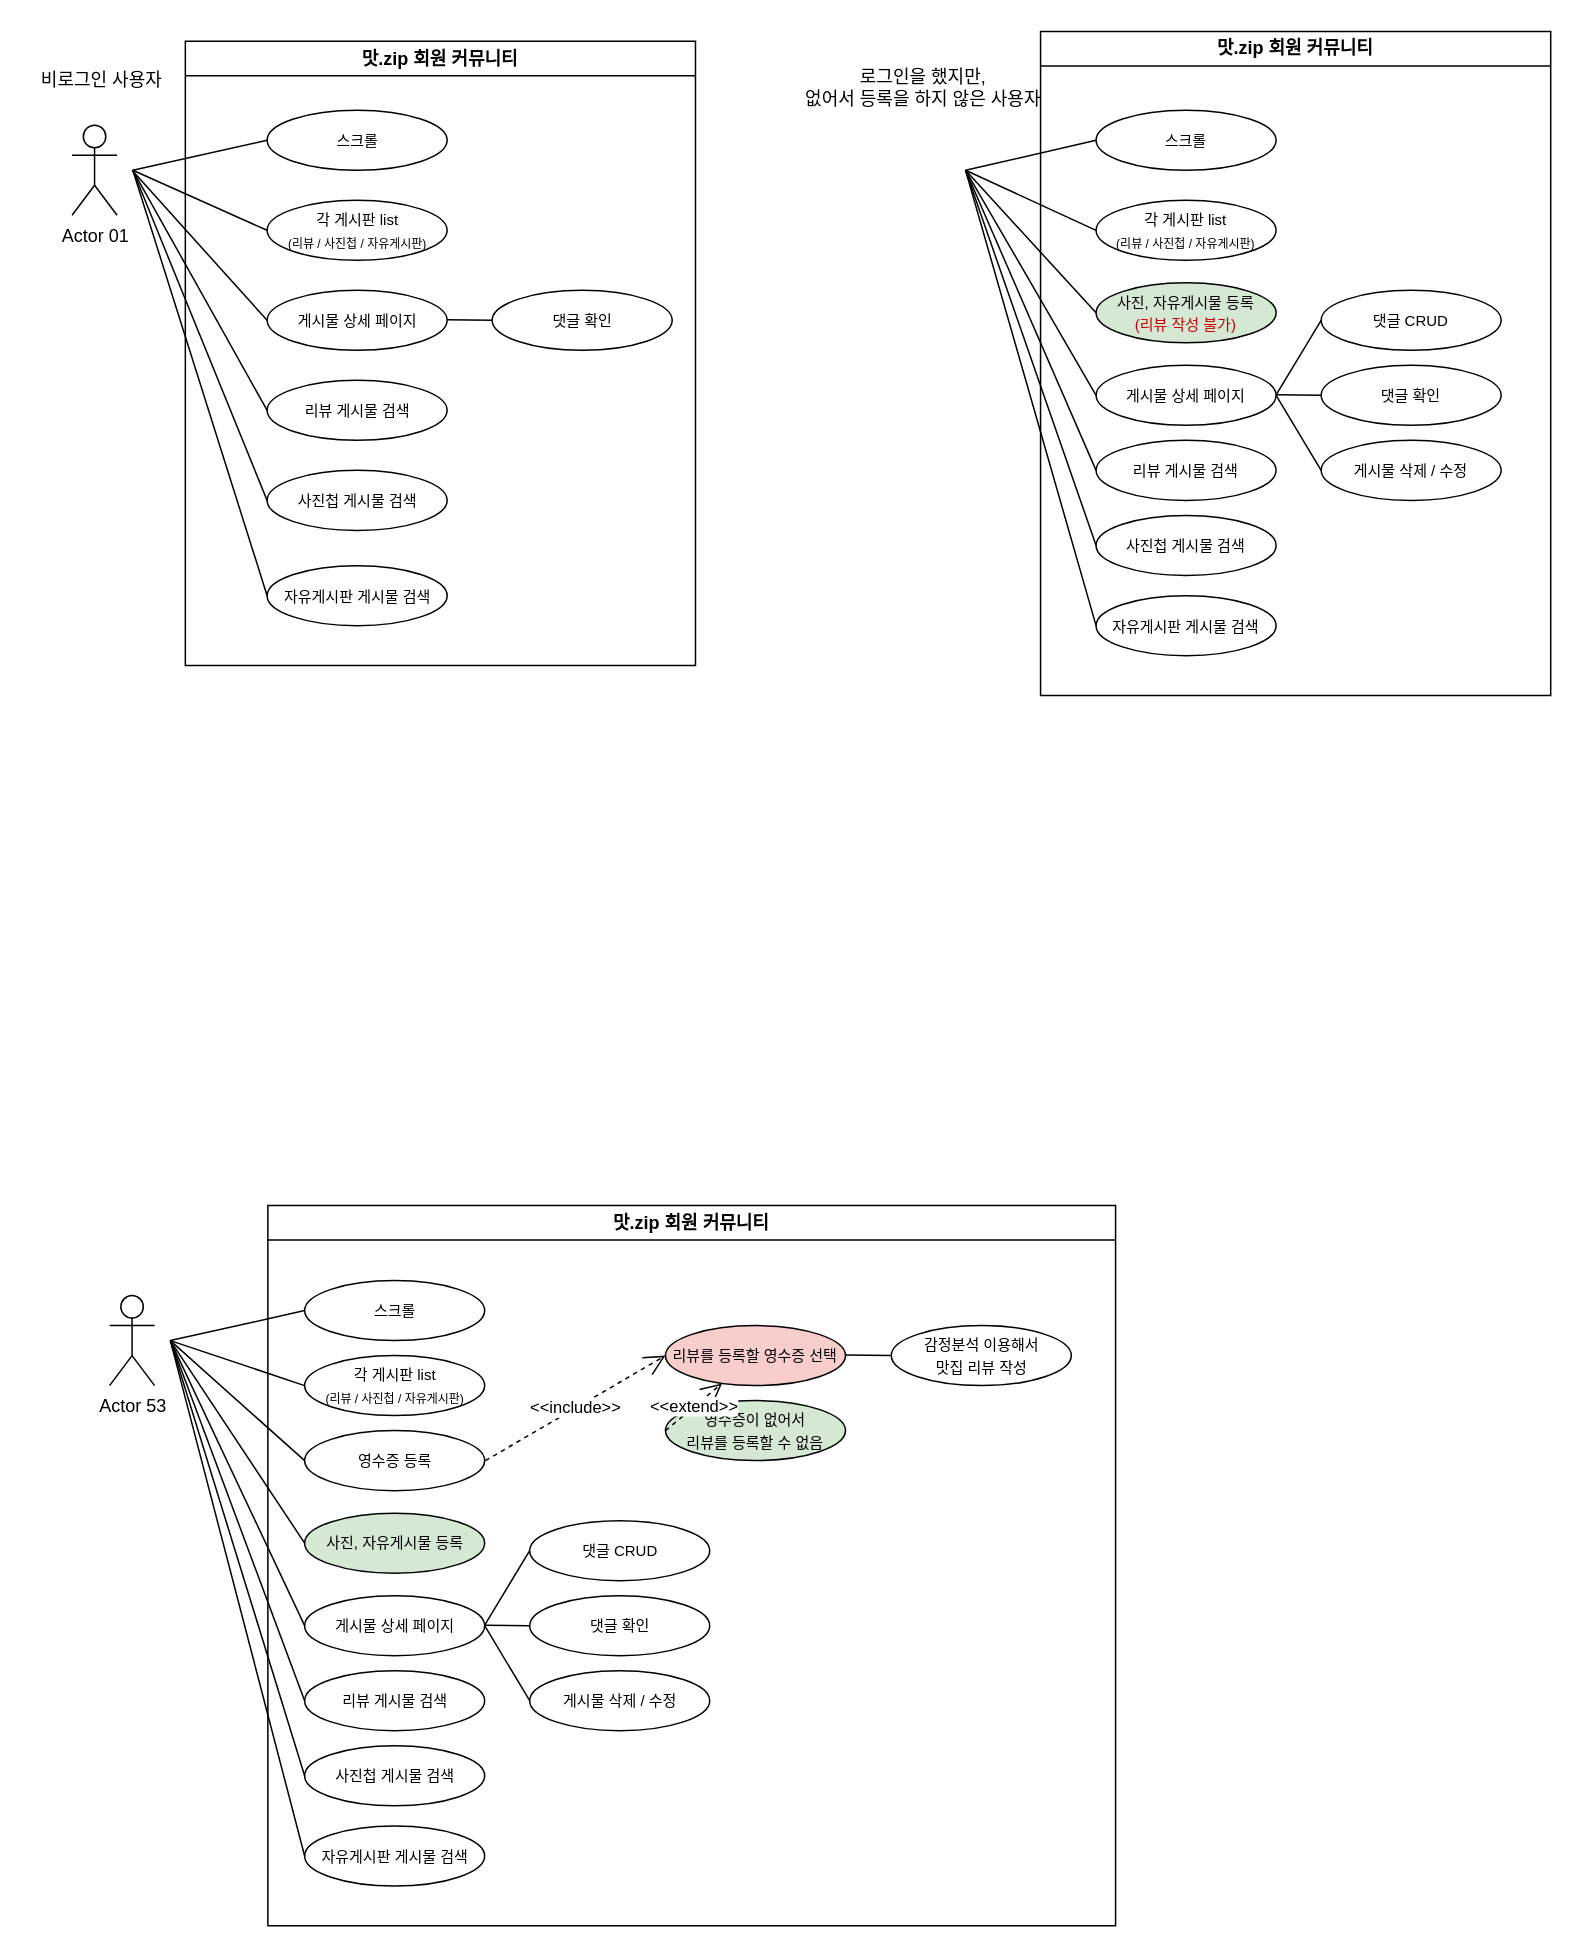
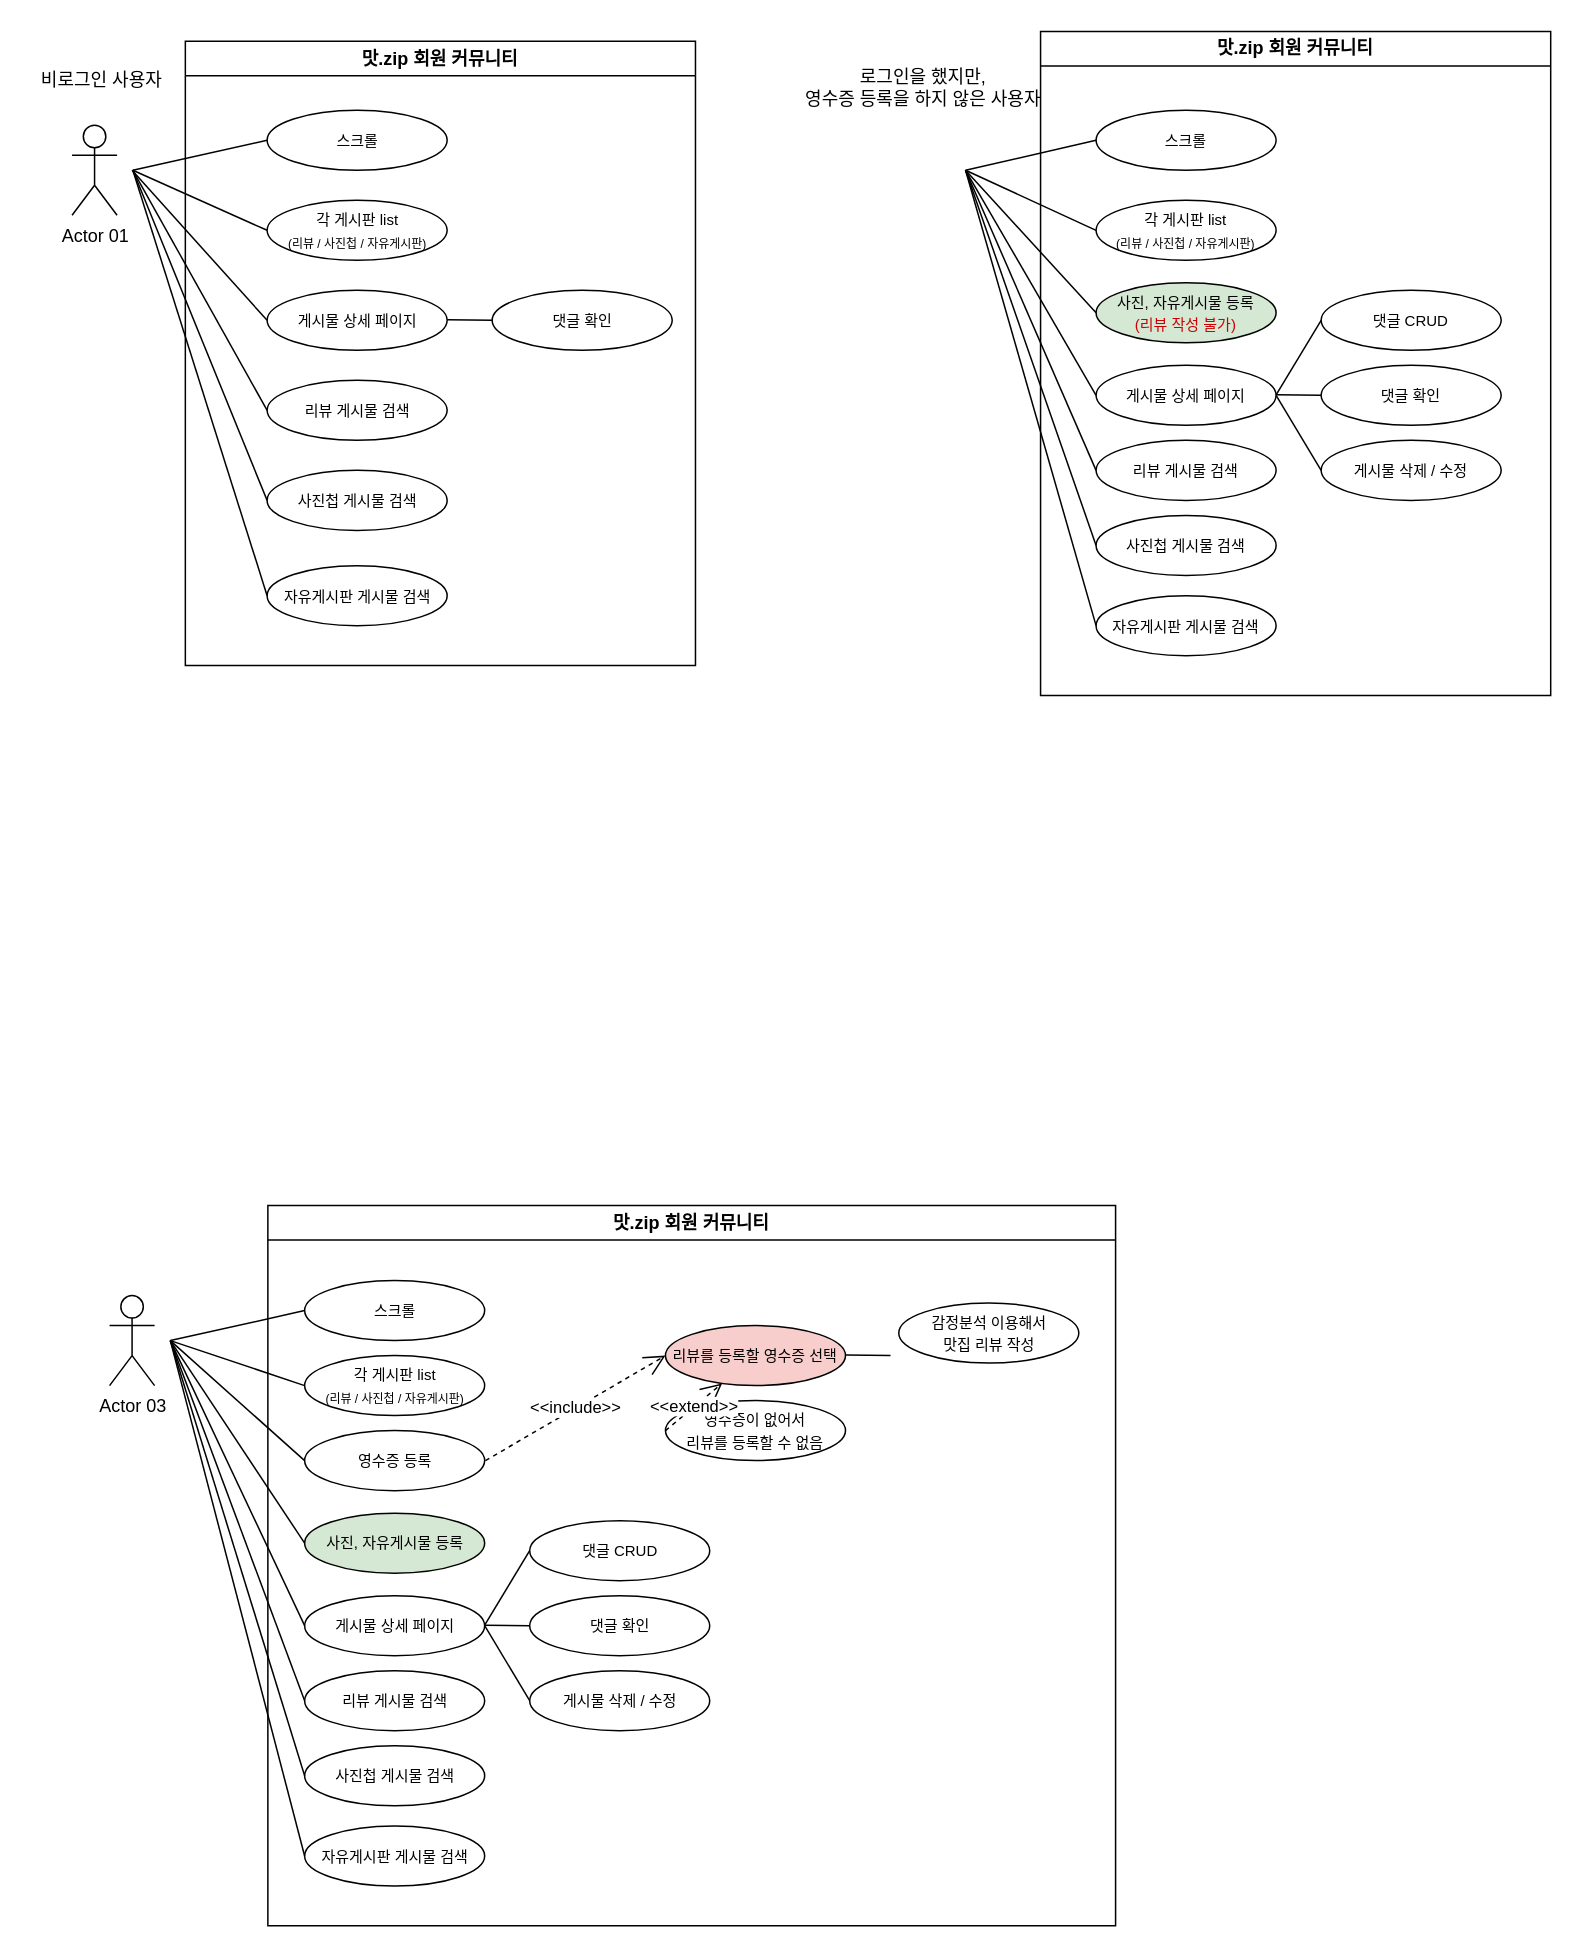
- <mxCell id="18" value="로그인을 했지만,&lt;br&gt;없어서 등록을 하지 않은 사용자" style="text;html=1;strokeColor=none;fillColor=none;align=center;verticalAlign=middle;whiteSpace=wrap;rounded=0;" parent="1" vertex="1"><mxGeometry x="530" y="43" width="170" height="30" as="geometry" /></mxCell>
+ <mxCell id="18" value="로그인을 했지만,&lt;br&gt;영수증 등록을 하지 않은 사용자" style="text;html=1;strokeColor=none;fillColor=none;align=center;verticalAlign=middle;whiteSpace=wrap;rounded=0;" parent="1" vertex="1"><mxGeometry x="530" y="43" width="170" height="30" as="geometry" /></mxCell>
- <mxCell id="68" value="&lt;font style=&quot;font-size: 10px;&quot;&gt;&lt;font style=&quot;font-size: 10px;&quot;&gt;감정분석 이용해서&lt;br&gt;&lt;/font&gt;맛집 리뷰 작성&lt;br&gt;&lt;/font&gt;" style="ellipse;whiteSpace=wrap;html=1;" parent="64" vertex="1"><mxGeometry x="415.5" y="80" width="120" height="40" as="geometry" /></mxCell>
+ <mxCell id="68" value="&lt;font style=&quot;font-size: 10px;&quot;&gt;&lt;font style=&quot;font-size: 10px;&quot;&gt;감정분석 이용해서&lt;br&gt;&lt;/font&gt;맛집 리뷰 작성&lt;br&gt;&lt;/font&gt;" style="ellipse;whiteSpace=wrap;html=1;" parent="64" vertex="1"><mxGeometry x="420.5" y="65" width="120" height="40" as="geometry" /></mxCell>
- <mxCell id="39" value="Actor 53" style="shape=umlActor;verticalLabelPosition=bottom;verticalAlign=top;html=1;" parent="1" vertex="1"><mxGeometry x="72.5" y="863" width="30" height="60" as="geometry" /></mxCell>
+ <mxCell id="39" value="Actor 03" style="shape=umlActor;verticalLabelPosition=bottom;verticalAlign=top;html=1;" parent="1" vertex="1"><mxGeometry x="72.5" y="863" width="30" height="60" as="geometry" /></mxCell>
- <mxCell id="69" value="&lt;font style=&quot;font-size: 10px;&quot;&gt;&lt;font style=&quot;font-size: 10px;&quot;&gt;영수증이 없어서&lt;br&gt;&lt;/font&gt;리뷰를 등록할 수 없음&lt;br&gt;&lt;/font&gt;" style="ellipse;whiteSpace=wrap;html=1;fillColor=#d5e8d4;" vertex="1" parent="64"><mxGeometry x="265" y="130" width="120" height="40" as="geometry" /></mxCell>
+ <mxCell id="69" value="&lt;font style=&quot;font-size: 10px;&quot;&gt;&lt;font style=&quot;font-size: 10px;&quot;&gt;영수증이 없어서&lt;br&gt;&lt;/font&gt;리뷰를 등록할 수 없음&lt;br&gt;&lt;/font&gt;" style="ellipse;whiteSpace=wrap;html=1;" vertex="1" parent="64"><mxGeometry x="265" y="130" width="120" height="40" as="geometry" /></mxCell>
